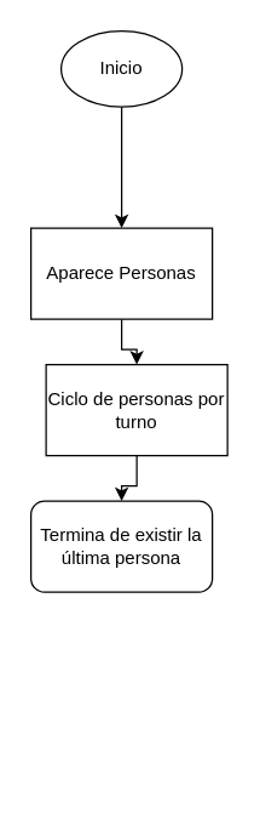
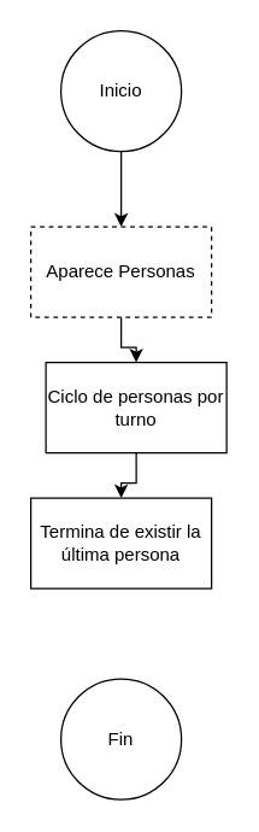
- <mxCell id="3" value="Inicio" style="ellipse;whiteSpace=wrap;html=1;aspect=fixed;" parent="1" vertex="1"><mxGeometry x="40" y="20" width="80" height="50" as="geometry" /></mxCell>
+ <mxCell id="3" value="Inicio" style="ellipse;whiteSpace=wrap;html=1;aspect=fixed;" parent="1" vertex="1"><mxGeometry x="40" y="20" width="80" height="80" as="geometry" /></mxCell>
- <mxCell id="6" value="Aparece Personas" style="rounded=0;whiteSpace=wrap;html=1;" parent="1" vertex="1"><mxGeometry x="20" y="150" width="120" height="60" as="geometry" /></mxCell>
+ <mxCell id="6" value="Aparece Personas" style="rounded=0;whiteSpace=wrap;html=1;dashed=1;" parent="1" vertex="1"><mxGeometry x="20" y="150" width="120" height="60" as="geometry" /></mxCell>
- <mxCell id="9" value="Termina de existir la última persona" style="whiteSpace=wrap;html=1;rounded=1;" parent="1" vertex="1"><mxGeometry x="20" y="330" width="120" height="60" as="geometry" /></mxCell>
+ <mxCell id="9" value="Termina de existir la última persona" style="rounded=0;whiteSpace=wrap;html=1;" parent="1" vertex="1"><mxGeometry x="20" y="330" width="120" height="60" as="geometry" /></mxCell>
+ <mxCell id="4" value="Fin" style="ellipse;whiteSpace=wrap;html=1;aspect=fixed;" parent="1" vertex="1"><mxGeometry x="40" y="450" width="80" height="80" as="geometry" /></mxCell>
